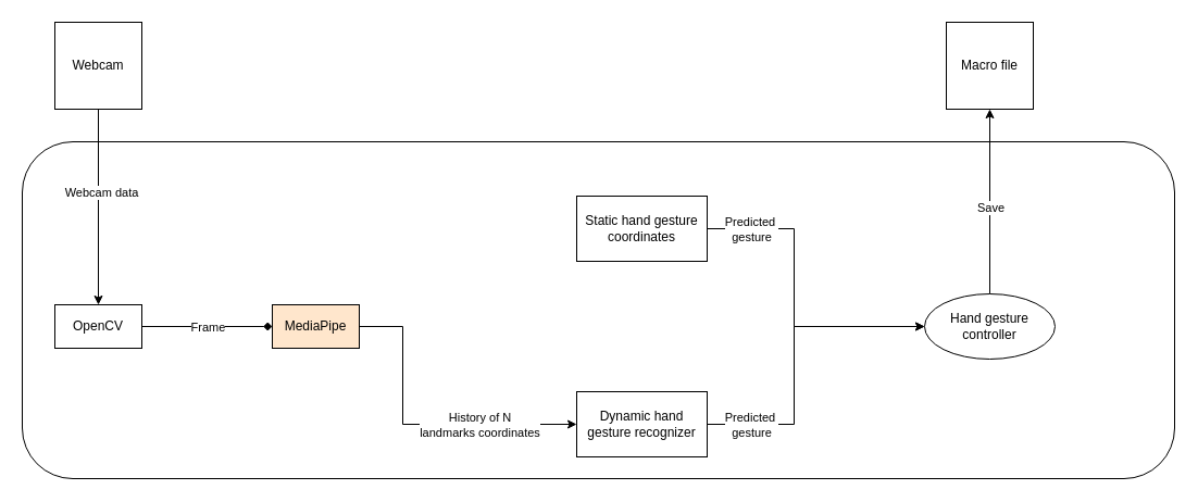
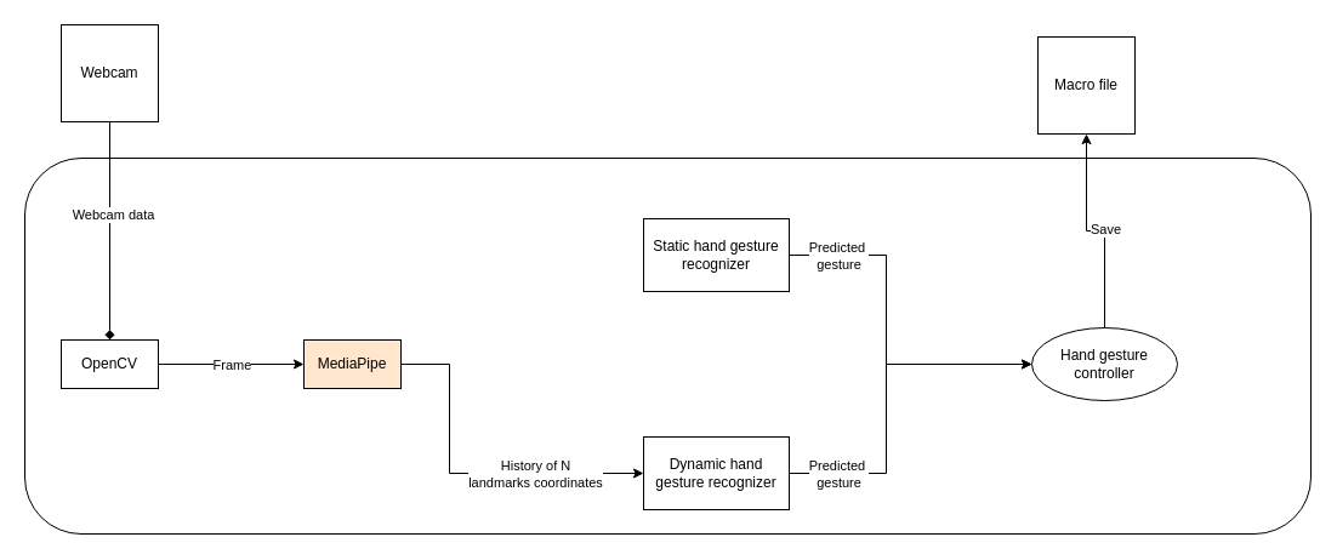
- <mxCell id="21" value="Macro file" style="whiteSpace=wrap;html=1;aspect=fixed;" vertex="1" parent="1"><mxGeometry x="870" y="20" width="80" height="80" as="geometry" /></mxCell>
+ <mxCell id="21" value="Macro file" style="whiteSpace=wrap;html=1;aspect=fixed;" vertex="1" parent="1"><mxGeometry x="855" y="30" width="80" height="80" as="geometry" /></mxCell>
- <mxCell id="10" value="Static hand gesture coordinates" style="rounded=0;whiteSpace=wrap;html=1;" parent="1" vertex="1"><mxGeometry x="530" y="180" width="120" height="60" as="geometry" /></mxCell>
+ <mxCell id="10" value="Static hand gesture recognizer" style="rounded=0;whiteSpace=wrap;html=1;" parent="1" vertex="1"><mxGeometry x="530" y="180" width="120" height="60" as="geometry" /></mxCell>
- <mxCell id="5" value="" style="endArrow=classic;html=1;rounded=0;exitX=0.5;exitY=1;exitDx=0;exitDy=0;entryX=0.5;entryY=0;entryDx=0;entryDy=0;" parent="1" source="3" target="4" edge="1"><mxGeometry width="50" height="50" relative="1" as="geometry"><mxPoint x="360" y="390" as="sourcePoint" /><mxPoint x="410" y="340" as="targetPoint" /></mxGeometry></mxCell>
+ <mxCell id="5" value="" style="endArrow=diamond;html=1;rounded=0;exitX=0.5;exitY=1;exitDx=0;exitDy=0;entryX=0.5;entryY=0;entryDx=0;entryDy=0;" parent="1" source="3" target="4" edge="1"><mxGeometry width="50" height="50" relative="1" as="geometry"><mxPoint x="360" y="390" as="sourcePoint" /><mxPoint x="410" y="340" as="targetPoint" /></mxGeometry></mxCell>
- <mxCell id="8" value="" style="endArrow=diamond;html=1;rounded=0;exitX=1;exitY=0.5;exitDx=0;exitDy=0;entryX=0;entryY=0.5;entryDx=0;entryDy=0;" parent="1" source="4" target="7" edge="1"><mxGeometry width="50" height="50" relative="1" as="geometry"><mxPoint x="360" y="390" as="sourcePoint" /><mxPoint x="410" y="340" as="targetPoint" /></mxGeometry></mxCell>
+ <mxCell id="8" value="" style="endArrow=classic;html=1;rounded=0;exitX=1;exitY=0.5;exitDx=0;exitDy=0;entryX=0;entryY=0.5;entryDx=0;entryDy=0;" parent="1" source="4" target="7" edge="1"><mxGeometry width="50" height="50" relative="1" as="geometry"><mxPoint x="360" y="390" as="sourcePoint" /><mxPoint x="410" y="340" as="targetPoint" /></mxGeometry></mxCell>
